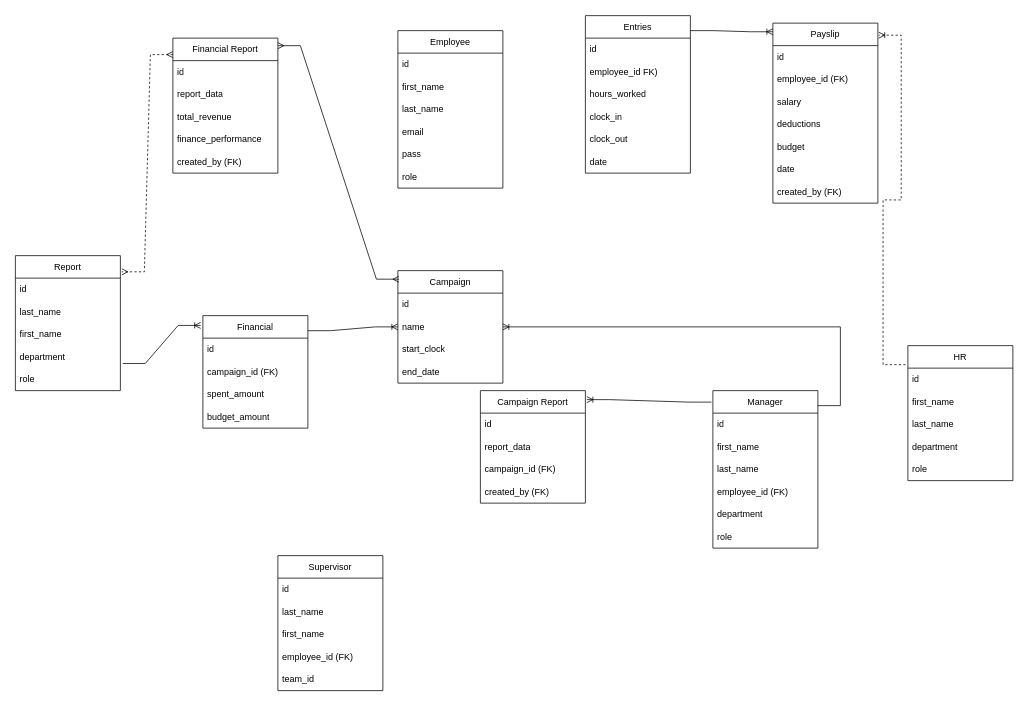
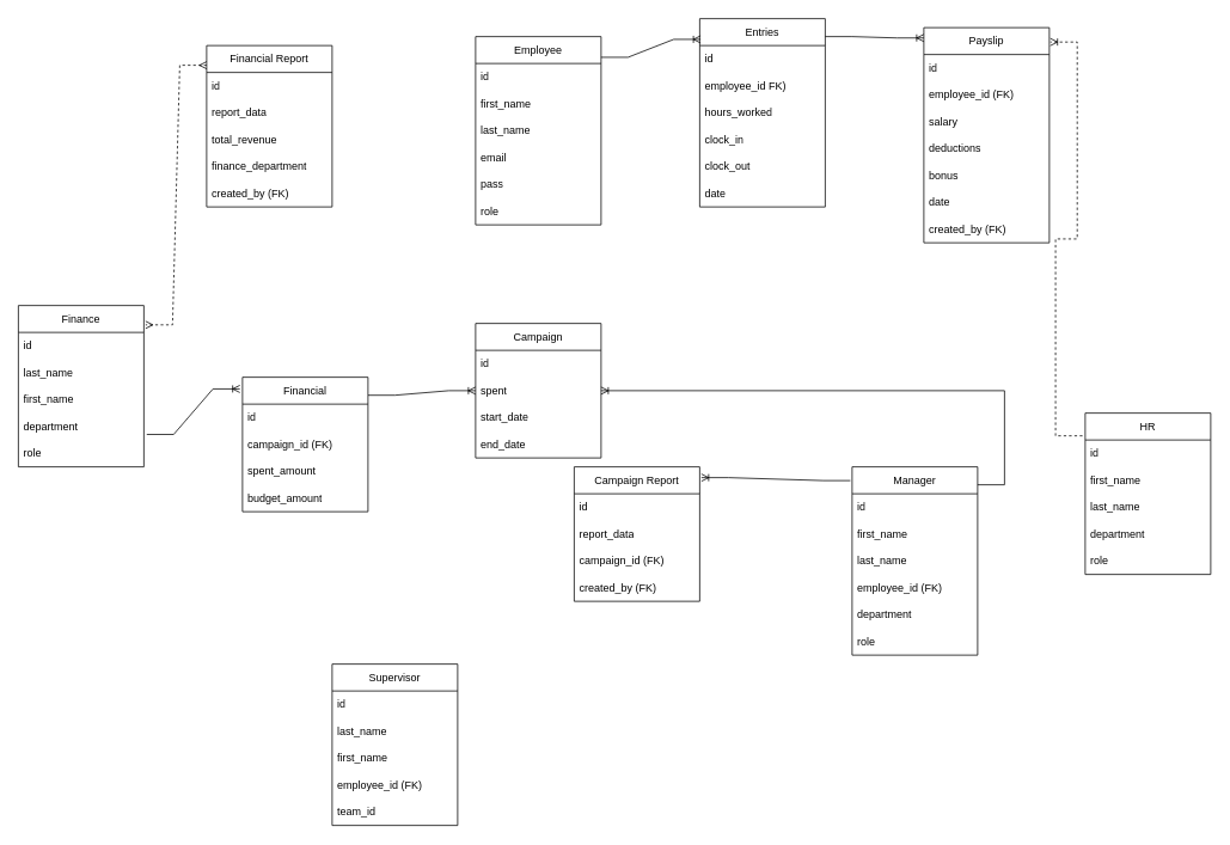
+ <mxCell id="53" value="" style="edgeStyle=entityRelationEdgeStyle;fontSize=12;html=1;endArrow=ERoneToMany;rounded=0;exitX=1;exitY=0.11;exitDx=0;exitDy=0;entryX=0.007;entryY=0.11;entryDx=0;entryDy=0;entryPerimeter=0;exitPerimeter=0;" edge="1" parent="1" source="2" target="9"><mxGeometry width="100" height="100" relative="1" as="geometry"><mxPoint x="870" y="620" as="sourcePoint" /><mxPoint x="970" y="520" as="targetPoint" /></mxGeometry></mxCell>
- <mxCell id="71" value="finance_performance" style="text;strokeColor=none;fillColor=none;align=left;verticalAlign=middle;spacingLeft=4;spacingRight=4;overflow=hidden;points=[[0,0.5],[1,0.5]];portConstraint=eastwest;rotatable=0;whiteSpace=wrap;html=1;" vertex="1" parent="67"><mxGeometry y="120" width="140" height="30" as="geometry" /></mxCell>
+ <mxCell id="71" value="finance_department" style="text;strokeColor=none;fillColor=none;align=left;verticalAlign=middle;spacingLeft=4;spacingRight=4;overflow=hidden;points=[[0,0.5],[1,0.5]];portConstraint=eastwest;rotatable=0;whiteSpace=wrap;html=1;" vertex="1" parent="67"><mxGeometry y="120" width="140" height="30" as="geometry" /></mxCell>
- <mxCell id="21" value="budget" style="text;strokeColor=none;fillColor=none;align=left;verticalAlign=middle;spacingLeft=4;spacingRight=4;overflow=hidden;points=[[0,0.5],[1,0.5]];portConstraint=eastwest;rotatable=0;whiteSpace=wrap;html=1;" vertex="1" parent="16"><mxGeometry y="150" width="140" height="30" as="geometry" /></mxCell>
+ <mxCell id="21" value="bonus" style="text;strokeColor=none;fillColor=none;align=left;verticalAlign=middle;spacingLeft=4;spacingRight=4;overflow=hidden;points=[[0,0.5],[1,0.5]];portConstraint=eastwest;rotatable=0;whiteSpace=wrap;html=1;" vertex="1" parent="16"><mxGeometry y="150" width="140" height="30" as="geometry" /></mxCell>
- <mxCell id="77" value="" style="edgeStyle=entityRelationEdgeStyle;fontSize=12;html=1;endArrow=ERmany;startArrow=ERmany;rounded=0;exitX=1;exitY=0.056;exitDx=0;exitDy=0;exitPerimeter=0;entryX=0.01;entryY=0.076;entryDx=0;entryDy=0;entryPerimeter=0;" edge="1" parent="1" source="67" target="24"><mxGeometry width="100" height="100" relative="1" as="geometry"><mxPoint x="440" y="470" as="sourcePoint" /><mxPoint x="638" y="310" as="targetPoint" /></mxGeometry></mxCell>
- <mxCell id="47" value="Report" style="swimlane;fontStyle=0;childLayout=stackLayout;horizontal=1;startSize=30;horizontalStack=0;resizeParent=1;resizeParentMax=0;resizeLast=0;collapsible=1;marginBottom=0;whiteSpace=wrap;html=1;" vertex="1" parent="1"><mxGeometry x="20" y="340" width="140" height="180" as="geometry" /></mxCell>
+ <mxCell id="47" value="Finance" style="swimlane;fontStyle=0;childLayout=stackLayout;horizontal=1;startSize=30;horizontalStack=0;resizeParent=1;resizeParentMax=0;resizeLast=0;collapsible=1;marginBottom=0;whiteSpace=wrap;html=1;" vertex="1" parent="1"><mxGeometry x="20" y="340" width="140" height="180" as="geometry" /></mxCell>
- <mxCell id="26" value="name" style="text;strokeColor=none;fillColor=none;align=left;verticalAlign=middle;spacingLeft=4;spacingRight=4;overflow=hidden;points=[[0,0.5],[1,0.5]];portConstraint=eastwest;rotatable=0;whiteSpace=wrap;html=1;" vertex="1" parent="24"><mxGeometry y="60" width="140" height="30" as="geometry" /></mxCell>
+ <mxCell id="26" value="spent" style="text;strokeColor=none;fillColor=none;align=left;verticalAlign=middle;spacingLeft=4;spacingRight=4;overflow=hidden;points=[[0,0.5],[1,0.5]];portConstraint=eastwest;rotatable=0;whiteSpace=wrap;html=1;" vertex="1" parent="24"><mxGeometry y="60" width="140" height="30" as="geometry" /></mxCell>
- <mxCell id="27" value="start_clock" style="text;strokeColor=none;fillColor=none;align=left;verticalAlign=middle;spacingLeft=4;spacingRight=4;overflow=hidden;points=[[0,0.5],[1,0.5]];portConstraint=eastwest;rotatable=0;whiteSpace=wrap;html=1;" vertex="1" parent="24"><mxGeometry y="90" width="140" height="30" as="geometry" /></mxCell>
+ <mxCell id="27" value="start_date" style="text;strokeColor=none;fillColor=none;align=left;verticalAlign=middle;spacingLeft=4;spacingRight=4;overflow=hidden;points=[[0,0.5],[1,0.5]];portConstraint=eastwest;rotatable=0;whiteSpace=wrap;html=1;" vertex="1" parent="24"><mxGeometry y="90" width="140" height="30" as="geometry" /></mxCell>
